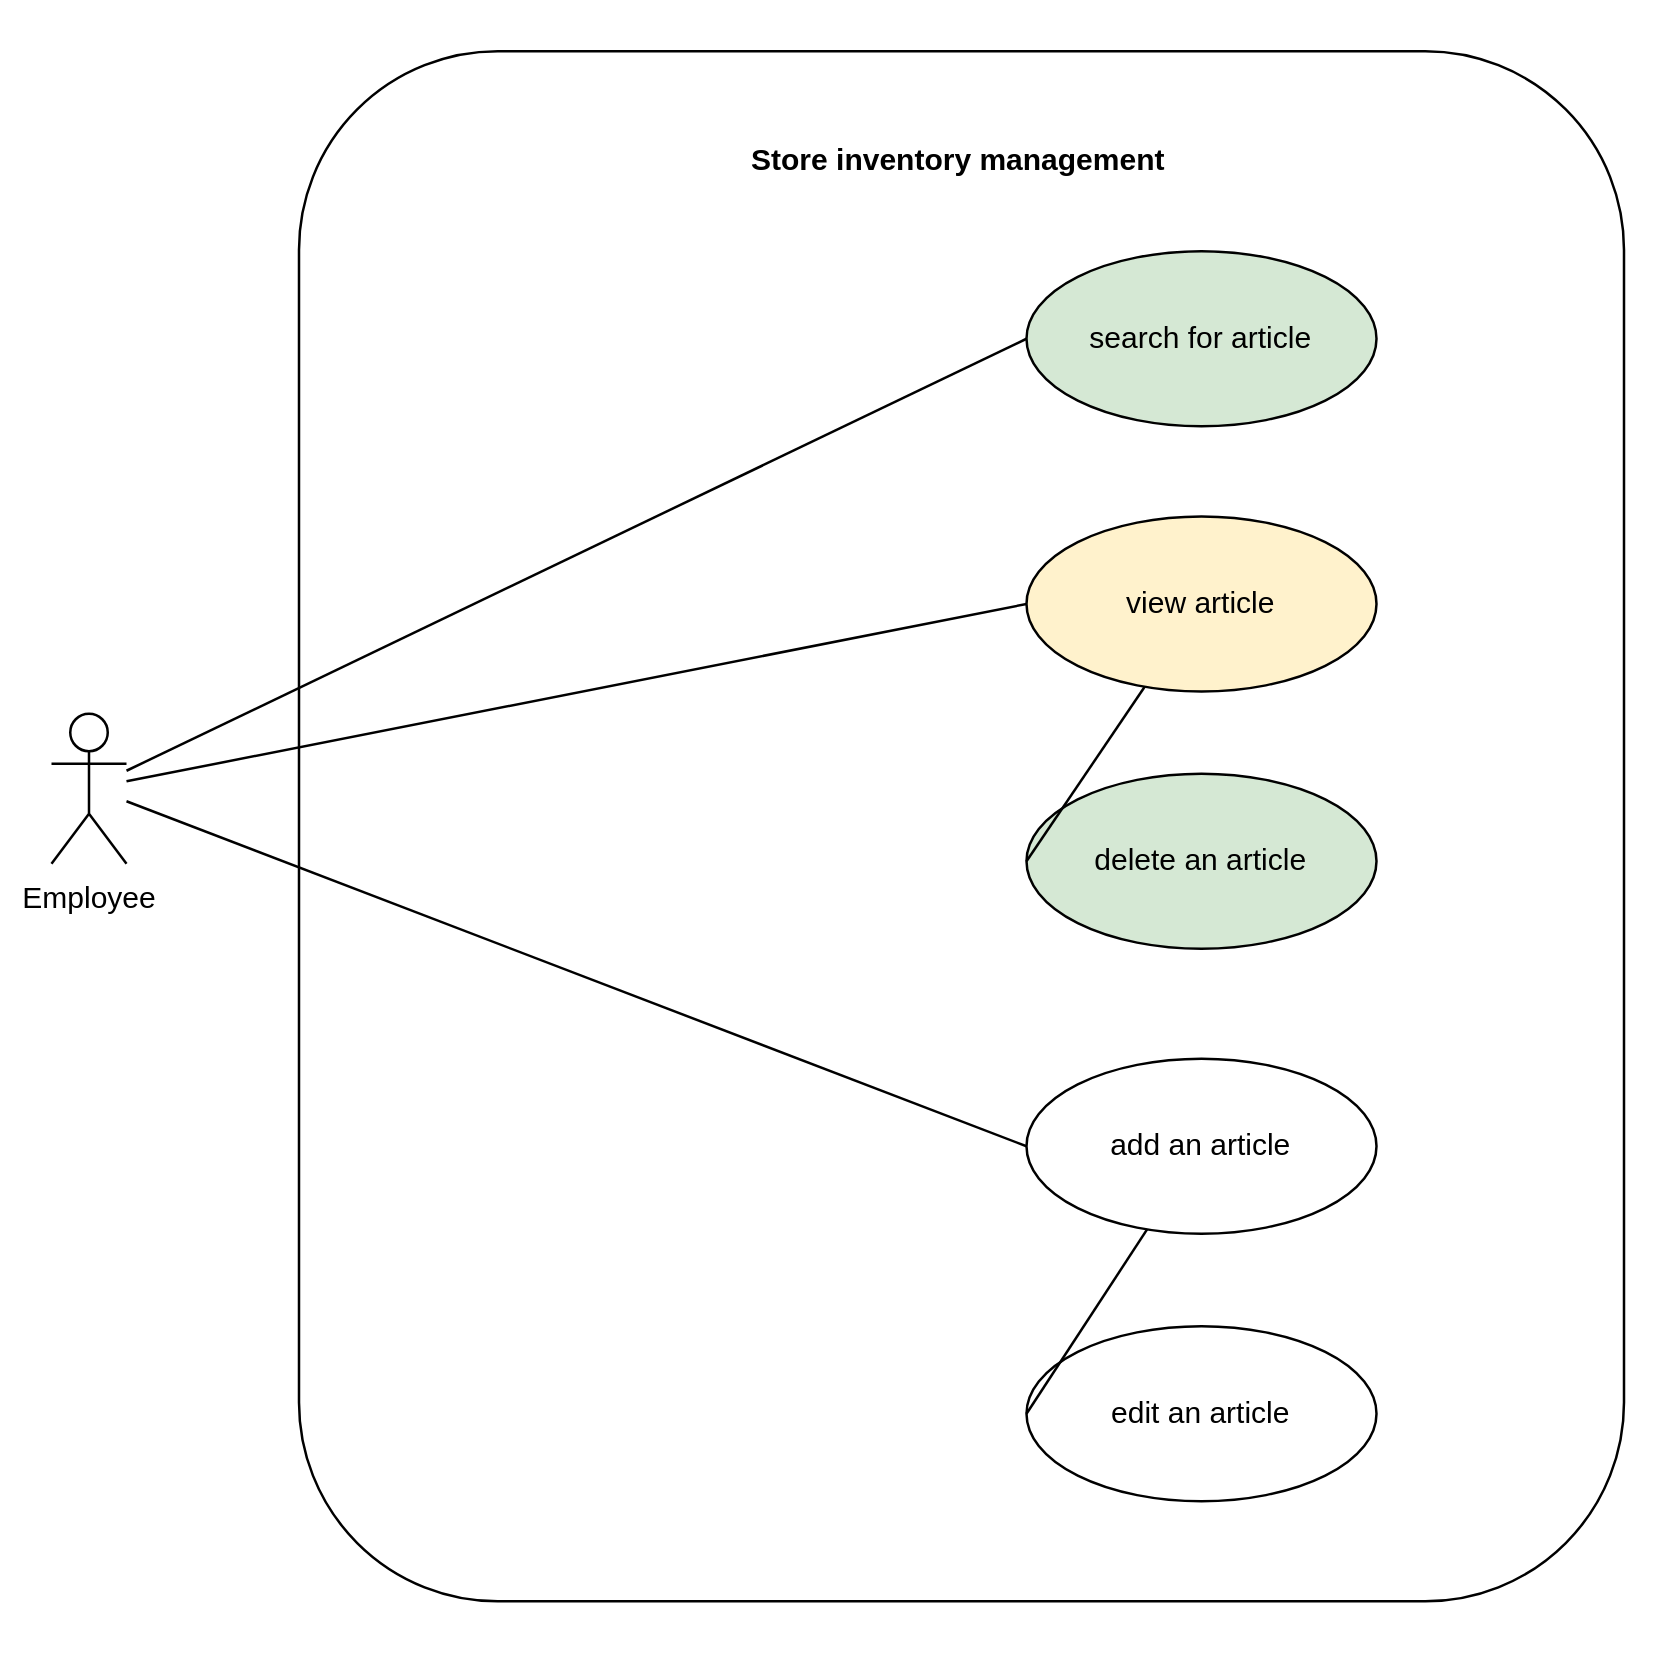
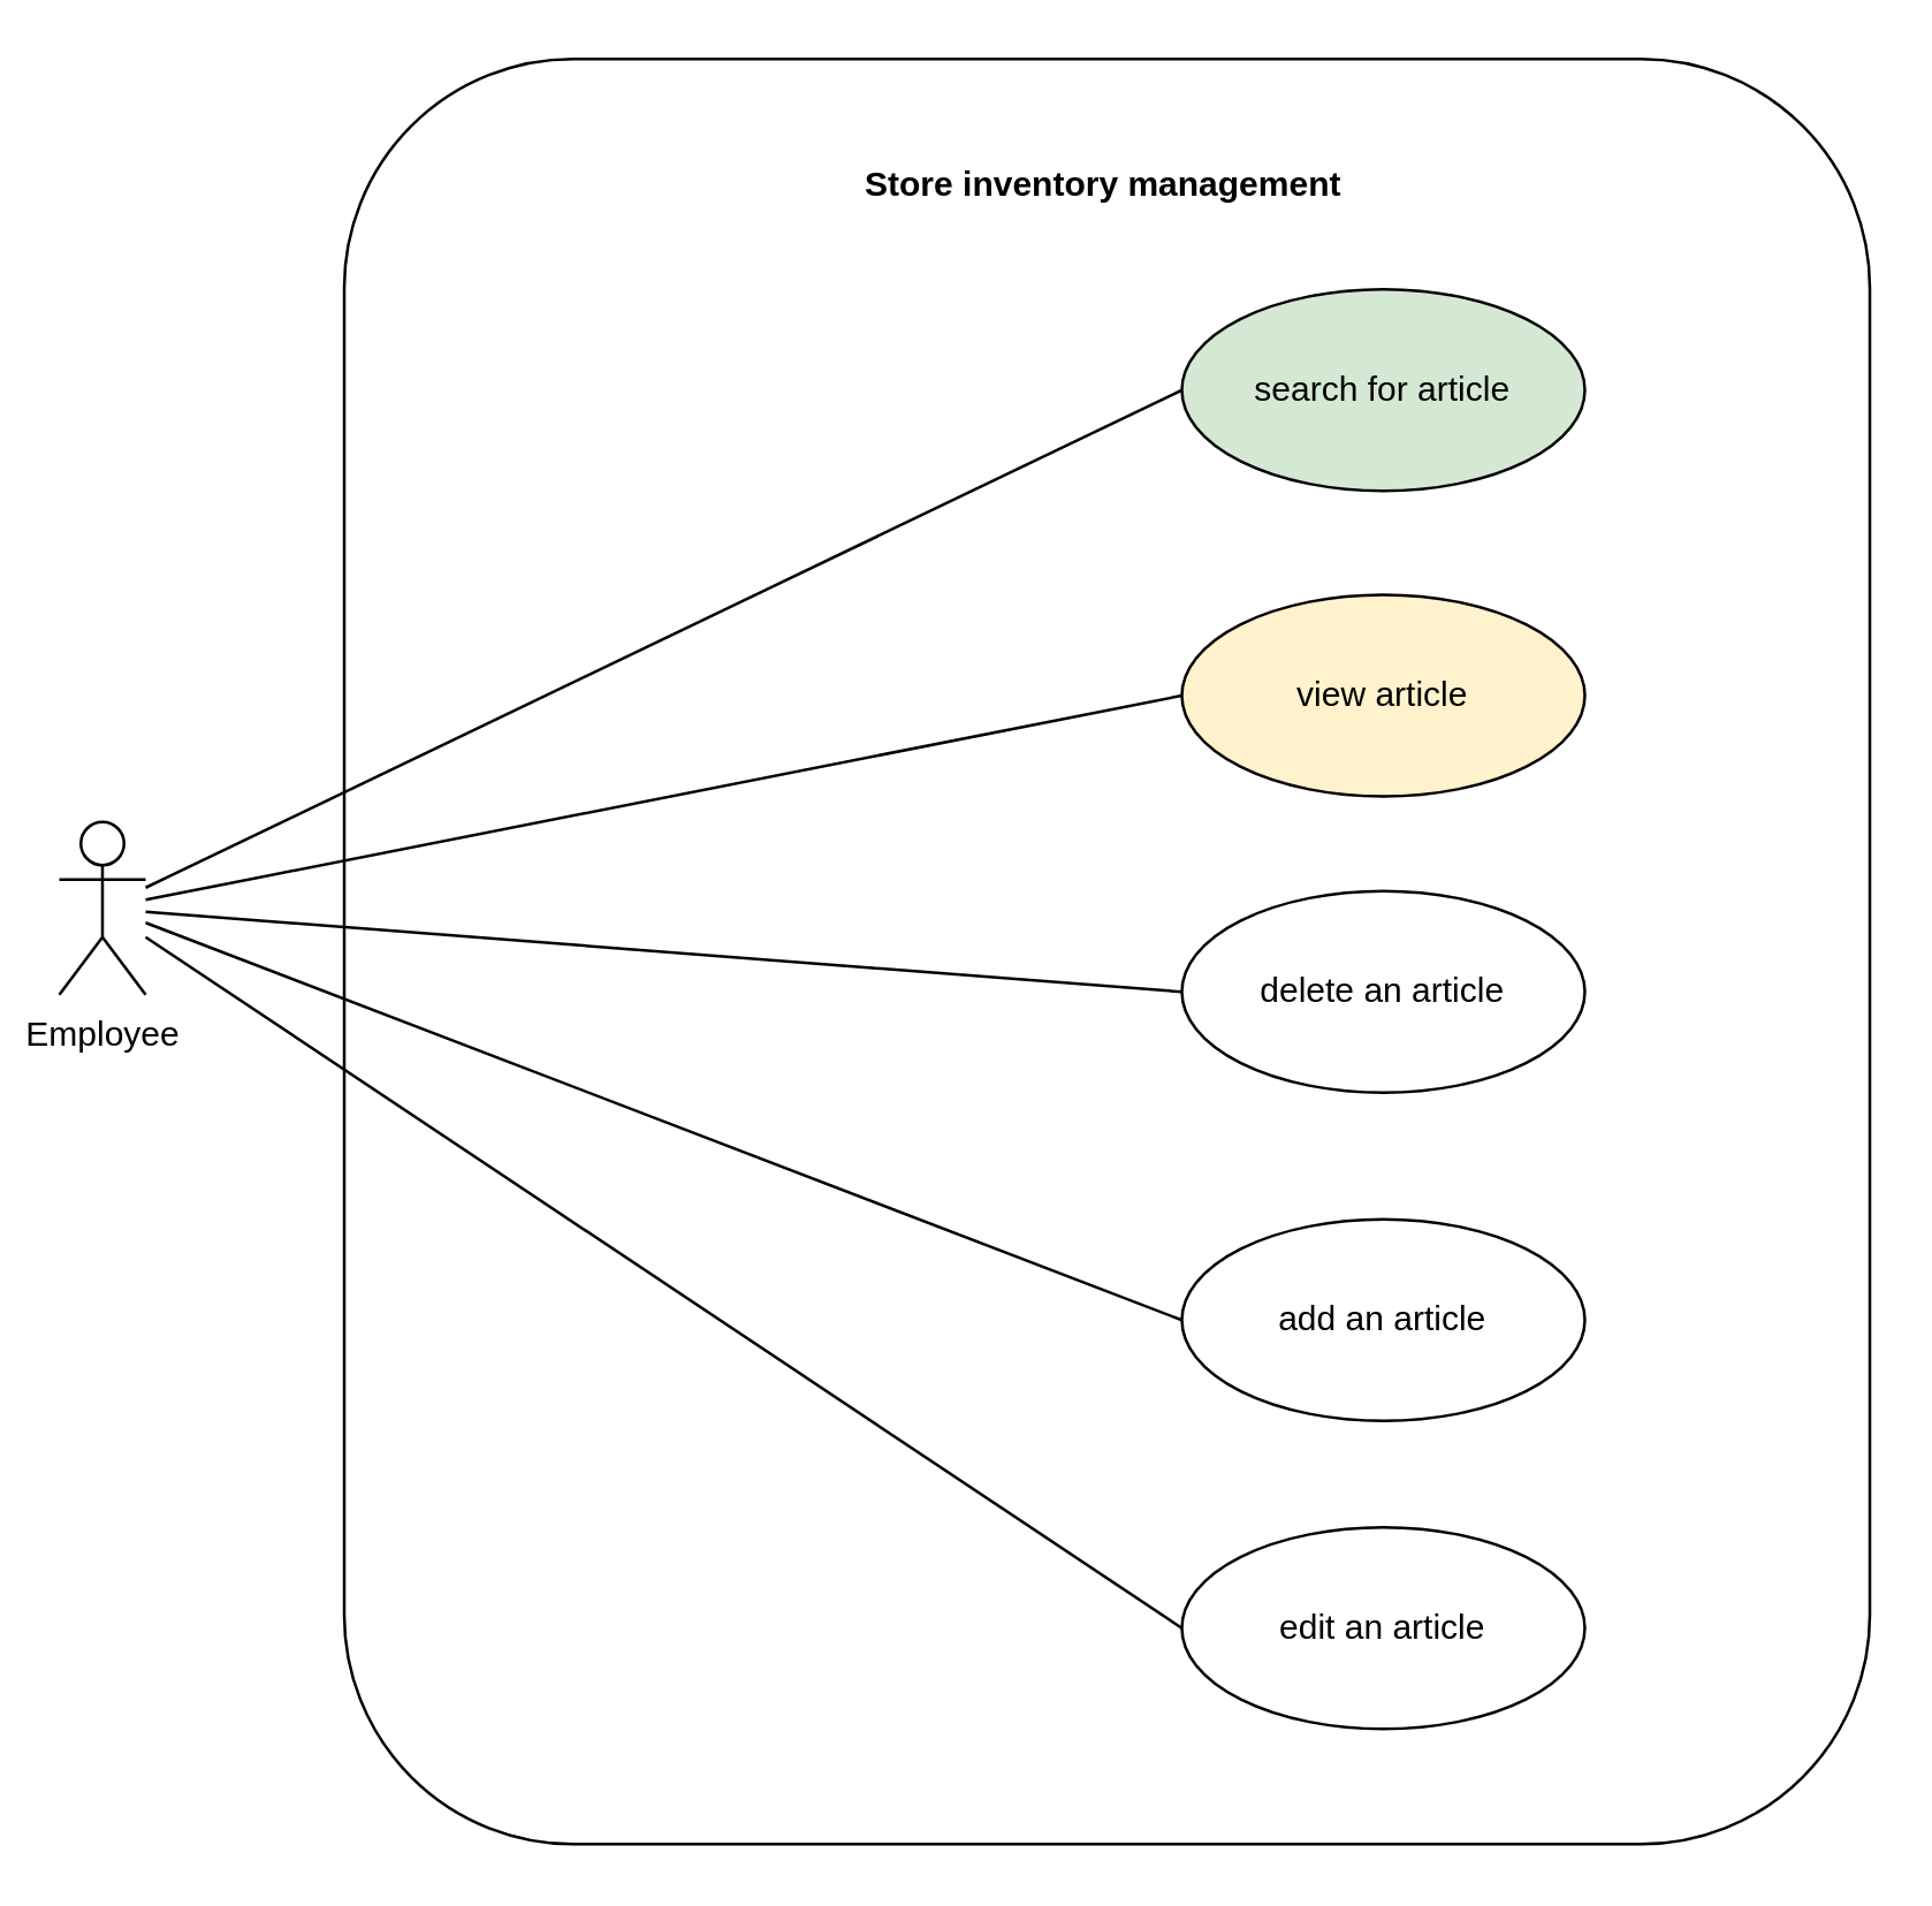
- <mxCell id="9" value="" style="endArrow=none;html=1;rounded=0;exitX=0;exitY=0.5;exitDx=0;exitDy=0;" parent="1" source="5" target="14" edge="1"><mxGeometry width="50" height="50" relative="1" as="geometry"><mxPoint x="440" y="390" as="sourcePoint" /><mxPoint x="170" y="315" as="targetPoint" /></mxGeometry></mxCell>
+ <mxCell id="9" value="" style="endArrow=none;html=1;rounded=0;exitX=0;exitY=0.5;exitDx=0;exitDy=0;" parent="1" source="5" target="3" edge="1"><mxGeometry width="50" height="50" relative="1" as="geometry"><mxPoint x="440" y="390" as="sourcePoint" /><mxPoint x="170" y="315" as="targetPoint" /></mxGeometry></mxCell>
- <mxCell id="5" value="delete an article" style="ellipse;whiteSpace=wrap;html=1;fillColor=#d5e8d4;" parent="1" vertex="1"><mxGeometry x="410" y="309" width="140" height="70" as="geometry" /></mxCell>
+ <mxCell id="5" value="delete an article" style="ellipse;whiteSpace=wrap;html=1;" parent="1" vertex="1"><mxGeometry x="410" y="309" width="140" height="70" as="geometry" /></mxCell>
- <mxCell id="11" value="" style="endArrow=none;html=1;rounded=0;exitX=0;exitY=0.5;exitDx=0;exitDy=0;" parent="1" source="7" target="6" edge="1"><mxGeometry width="50" height="50" relative="1" as="geometry"><mxPoint x="440" y="550" as="sourcePoint" /><mxPoint x="170" y="315" as="targetPoint" /></mxGeometry></mxCell>
+ <mxCell id="11" value="" style="endArrow=none;html=1;rounded=0;exitX=0;exitY=0.5;exitDx=0;exitDy=0;" parent="1" source="7" target="3" edge="1"><mxGeometry width="50" height="50" relative="1" as="geometry"><mxPoint x="440" y="550" as="sourcePoint" /><mxPoint x="170" y="315" as="targetPoint" /></mxGeometry></mxCell>
